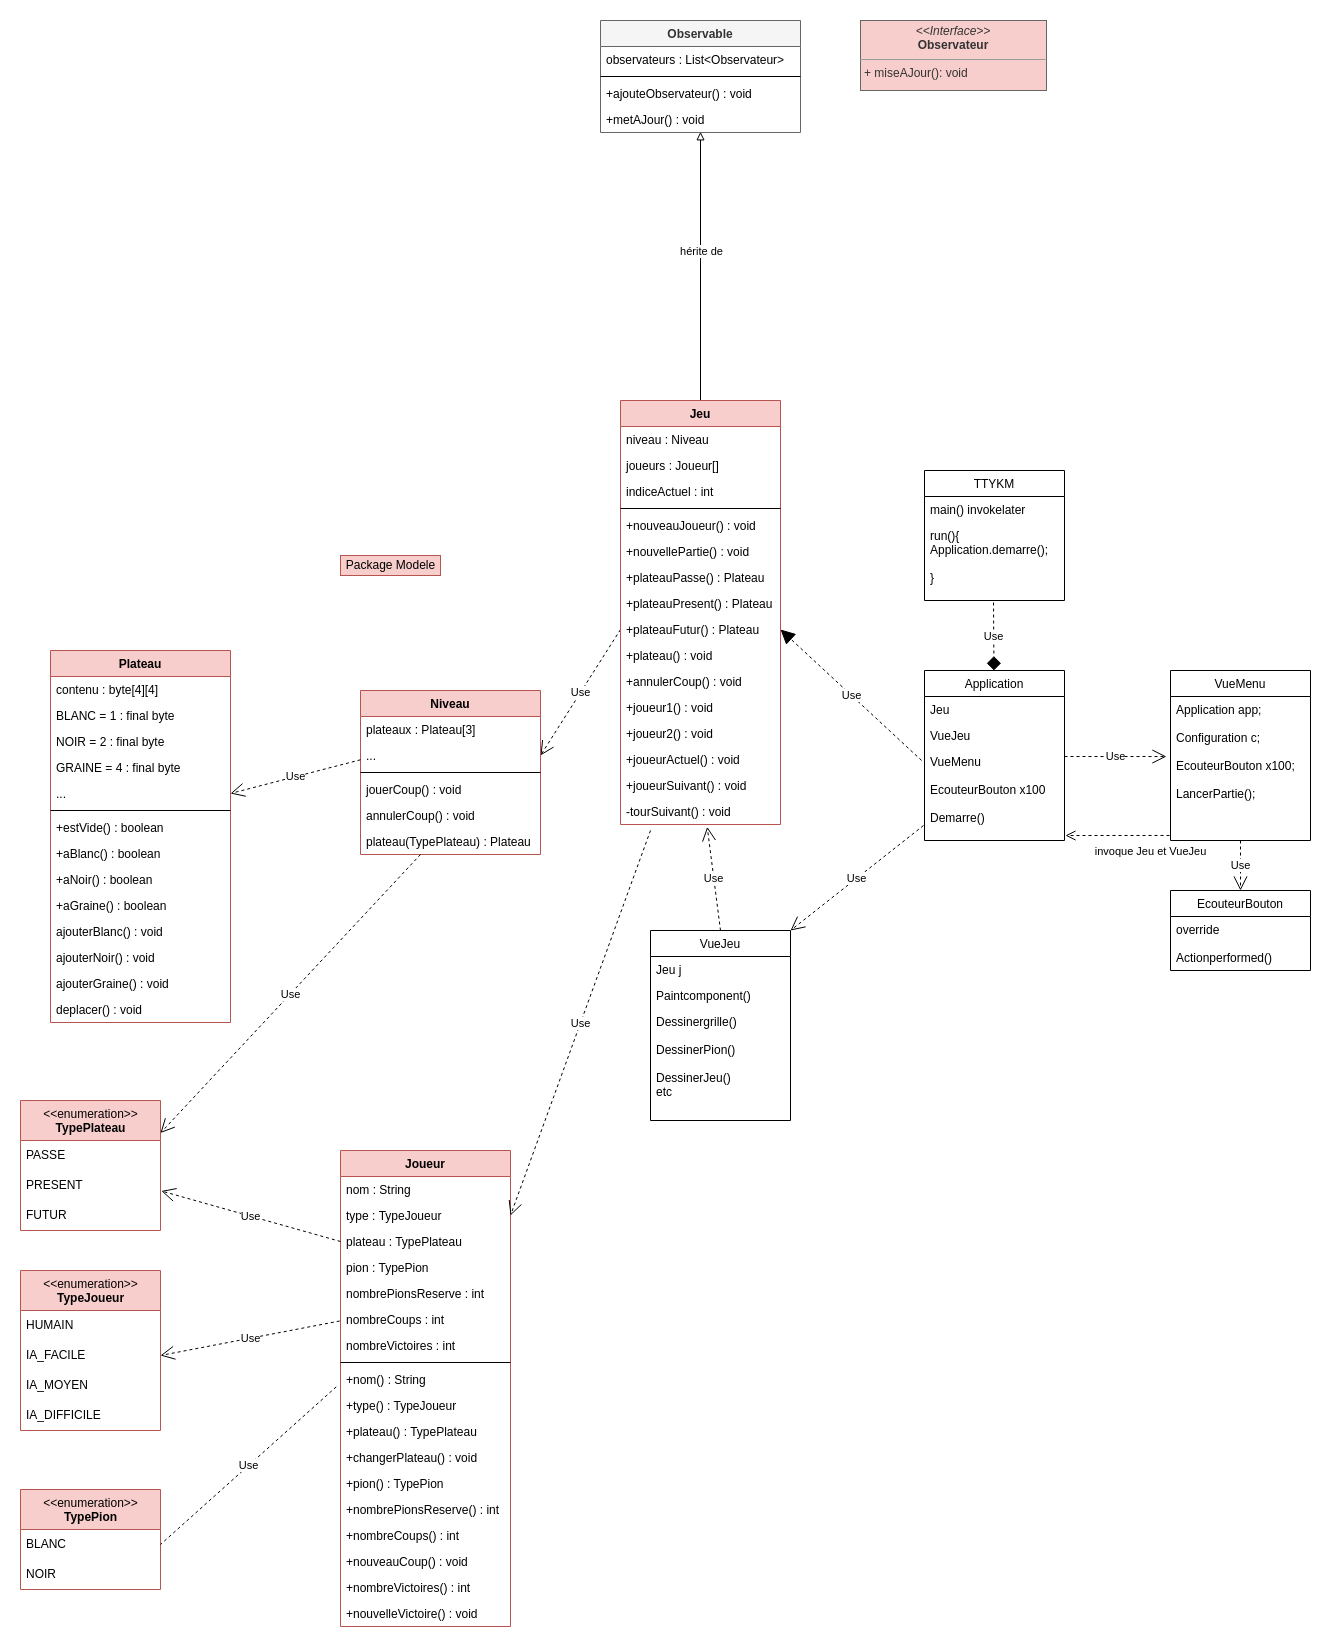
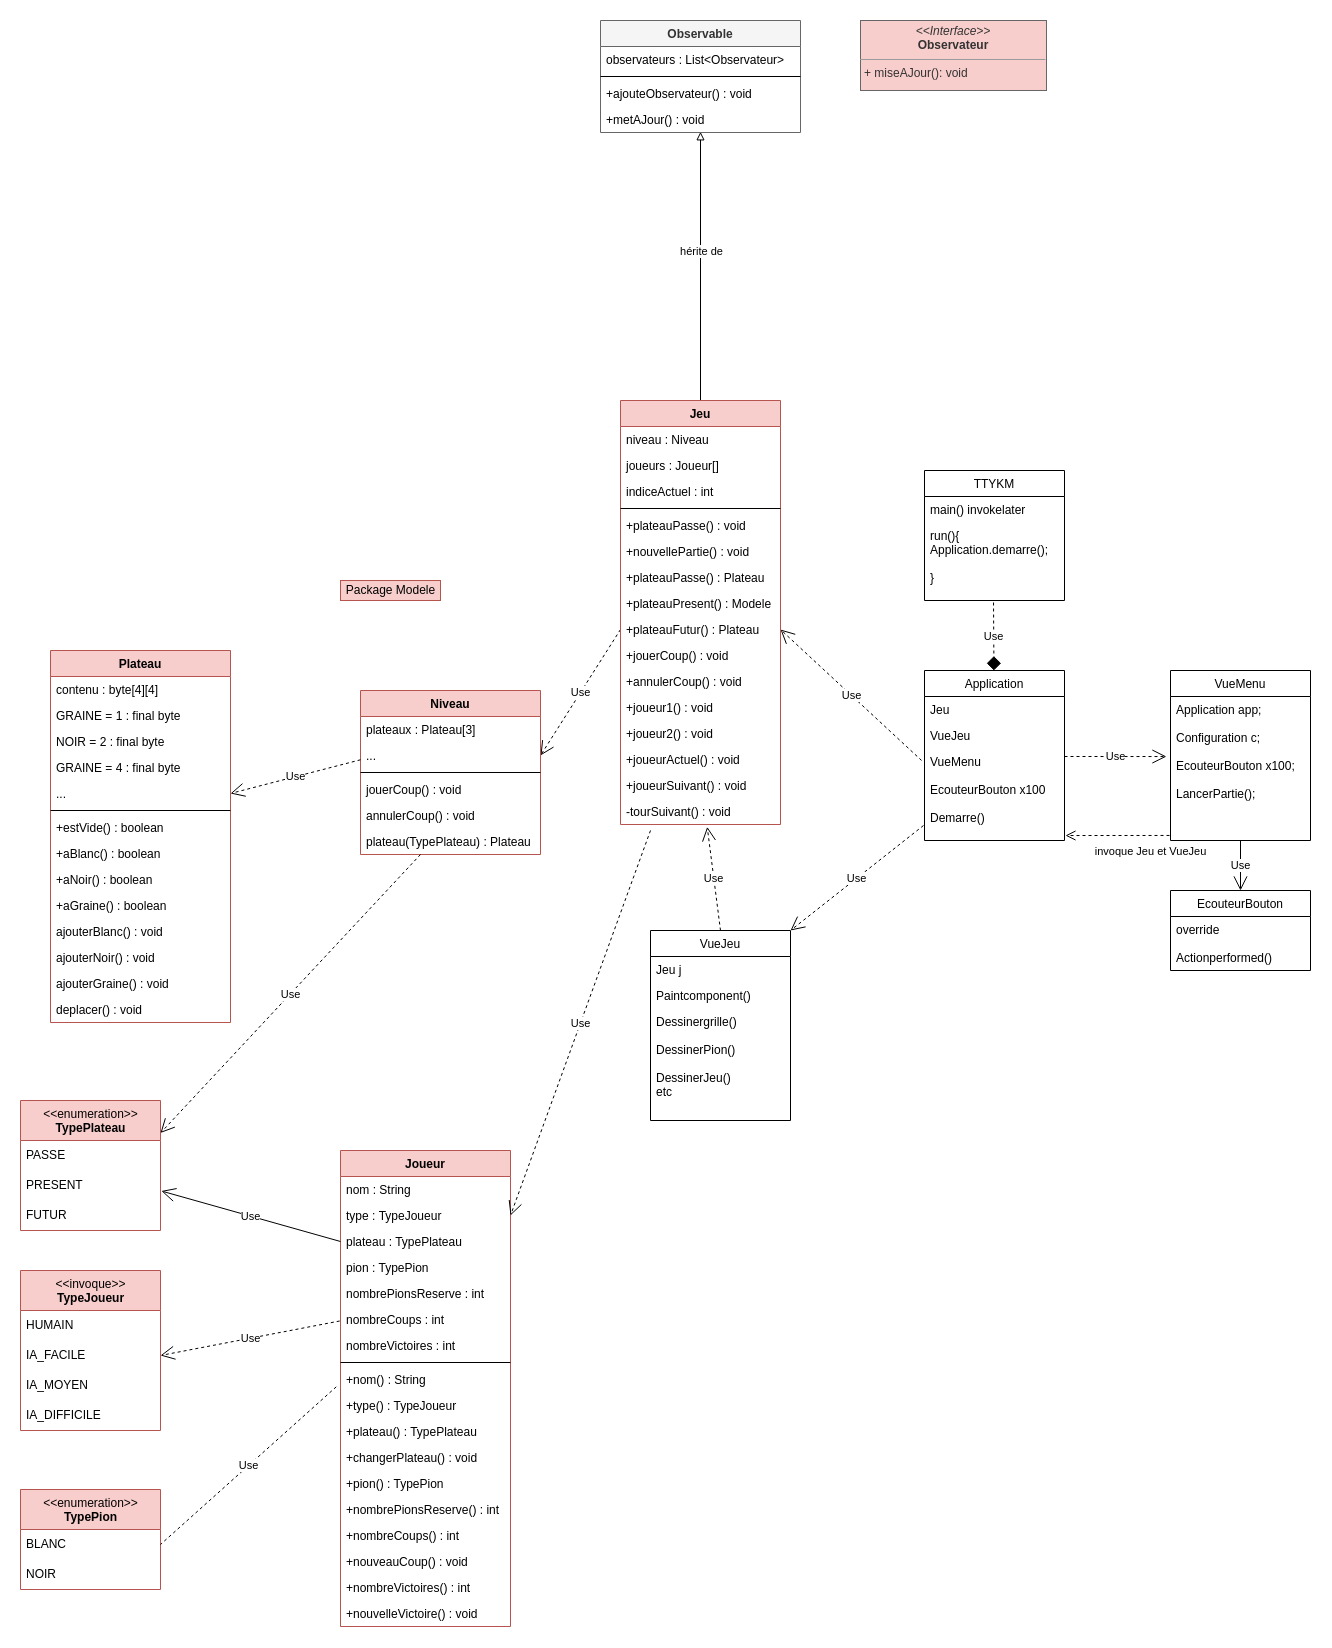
- <mxCell id="39" value="+nouveauJoueur() : void" style="text;strokeColor=none;fillColor=none;align=left;verticalAlign=top;spacingLeft=4;spacingRight=4;overflow=hidden;rotatable=0;points=[[0,0.5],[1,0.5]];portConstraint=eastwest;" vertex="1" parent="34"><mxGeometry y="112" width="160" height="26" as="geometry" /></mxCell>
+ <mxCell id="39" value="+plateauPasse() : void" style="text;strokeColor=none;fillColor=none;align=left;verticalAlign=top;spacingLeft=4;spacingRight=4;overflow=hidden;rotatable=0;points=[[0,0.5],[1,0.5]];portConstraint=eastwest;" vertex="1" parent="34"><mxGeometry y="112" width="160" height="26" as="geometry" /></mxCell>
- <mxCell id="86" value="Package Modele" style="text;html=1;align=center;verticalAlign=middle;resizable=0;points=[];autosize=1;strokeColor=#b85450;fillColor=#f8cecc;" vertex="1" parent="1"><mxGeometry x="340" y="555" width="100" height="20" as="geometry" /></mxCell>
+ <mxCell id="86" value="Package Modele" style="text;html=1;align=center;verticalAlign=middle;resizable=0;points=[];autosize=1;strokeColor=#b85450;fillColor=#f8cecc;" vertex="1" parent="1"><mxGeometry x="340" y="580" width="100" height="20" as="geometry" /></mxCell>
- <mxCell id="42" value="+plateauPresent() : Plateau" style="text;strokeColor=none;fillColor=none;align=left;verticalAlign=top;spacingLeft=4;spacingRight=4;overflow=hidden;rotatable=0;points=[[0,0.5],[1,0.5]];portConstraint=eastwest;" vertex="1" parent="34"><mxGeometry y="190" width="160" height="26" as="geometry" /></mxCell>
+ <mxCell id="42" value="+plateauPresent() : Modele" style="text;strokeColor=none;fillColor=none;align=left;verticalAlign=top;spacingLeft=4;spacingRight=4;overflow=hidden;rotatable=0;points=[[0,0.5],[1,0.5]];portConstraint=eastwest;" vertex="1" parent="34"><mxGeometry y="190" width="160" height="26" as="geometry" /></mxCell>
- <mxCell id="10" value="Use" style="endArrow=block;endSize=12;dashed=1;html=1;rounded=0;exitX=-0.021;exitY=0.13;exitDx=0;exitDy=0;exitPerimeter=0;entryX=1;entryY=0.5;entryDx=0;entryDy=0;" parent="1" source="9" target="43" edge="1"><mxGeometry width="160" relative="1" as="geometry"><mxPoint x="910" y="820" as="sourcePoint" /><mxPoint x="790" y="751.512" as="targetPoint" /></mxGeometry></mxCell>
+ <mxCell id="10" value="Use" style="endArrow=open;endSize=12;dashed=1;html=1;rounded=0;exitX=-0.021;exitY=0.13;exitDx=0;exitDy=0;exitPerimeter=0;entryX=1;entryY=0.5;entryDx=0;entryDy=0;" parent="1" source="9" target="43" edge="1"><mxGeometry width="160" relative="1" as="geometry"><mxPoint x="910" y="820" as="sourcePoint" /><mxPoint x="790" y="751.512" as="targetPoint" /></mxGeometry></mxCell>
- <mxCell id="44" value="+plateau() : void" style="text;strokeColor=none;fillColor=none;align=left;verticalAlign=top;spacingLeft=4;spacingRight=4;overflow=hidden;rotatable=0;points=[[0,0.5],[1,0.5]];portConstraint=eastwest;" vertex="1" parent="34"><mxGeometry y="242" width="160" height="26" as="geometry" /></mxCell>
+ <mxCell id="44" value="+jouerCoup() : void" style="text;strokeColor=none;fillColor=none;align=left;verticalAlign=top;spacingLeft=4;spacingRight=4;overflow=hidden;rotatable=0;points=[[0,0.5],[1,0.5]];portConstraint=eastwest;" vertex="1" parent="34"><mxGeometry y="242" width="160" height="26" as="geometry" /></mxCell>
- <mxCell id="73" value="BLANC = 1 : final byte" style="text;strokeColor=none;fillColor=none;align=left;verticalAlign=top;spacingLeft=4;spacingRight=4;overflow=hidden;rotatable=0;points=[[0,0.5],[1,0.5]];portConstraint=eastwest;" vertex="1" parent="71"><mxGeometry y="52" width="180" height="26" as="geometry" /></mxCell>
+ <mxCell id="73" value="GRAINE = 1 : final byte" style="text;strokeColor=none;fillColor=none;align=left;verticalAlign=top;spacingLeft=4;spacingRight=4;overflow=hidden;rotatable=0;points=[[0,0.5],[1,0.5]];portConstraint=eastwest;" vertex="1" parent="71"><mxGeometry y="52" width="180" height="26" as="geometry" /></mxCell>
- <mxCell id="23" value="Use" style="endArrow=open;endSize=12;dashed=1;html=1;rounded=0;entryX=0.5;entryY=0;entryDx=0;entryDy=0;exitX=0.5;exitY=1;exitDx=0;exitDy=0;" parent="1" source="17" target="21" edge="1"><mxGeometry width="160" relative="1" as="geometry"><mxPoint x="910" y="820" as="sourcePoint" /><mxPoint x="1070" y="820" as="targetPoint" /></mxGeometry></mxCell>
+ <mxCell id="23" value="Use" style="endArrow=open;endSize=12;dashed=0;html=1;rounded=0;entryX=0.5;entryY=0;entryDx=0;entryDy=0;exitX=0.5;exitY=1;exitDx=0;exitDy=0;" parent="1" source="17" target="21" edge="1"><mxGeometry width="160" relative="1" as="geometry"><mxPoint x="910" y="820" as="sourcePoint" /><mxPoint x="1070" y="820" as="targetPoint" /></mxGeometry></mxCell>
- <mxCell id="107" value="Use" style="endArrow=open;endSize=12;dashed=1;html=1;rounded=0;exitX=0;exitY=0.5;exitDx=0;exitDy=0;entryX=1.006;entryY=0.683;entryDx=0;entryDy=0;entryPerimeter=0;" edge="1" parent="1" source="54" target="94"><mxGeometry width="160" relative="1" as="geometry"><mxPoint x="335.75" y="1231.332" as="sourcePoint" /><mxPoint x="200" y="1220" as="targetPoint" /></mxGeometry></mxCell>
+ <mxCell id="107" value="Use" style="endArrow=open;endSize=12;dashed=0;html=1;rounded=0;exitX=0;exitY=0.5;exitDx=0;exitDy=0;entryX=1.006;entryY=0.683;entryDx=0;entryDy=0;entryPerimeter=0;" edge="1" parent="1" source="54" target="94"><mxGeometry width="160" relative="1" as="geometry"><mxPoint x="335.75" y="1231.332" as="sourcePoint" /><mxPoint x="200" y="1220" as="targetPoint" /></mxGeometry></mxCell>
- <mxCell id="87" value="&amp;lt;&amp;lt;enumeration&amp;gt;&amp;gt;&lt;br&gt;&lt;b&gt;TypeJoueur&lt;/b&gt;" style="swimlane;fontStyle=0;align=center;verticalAlign=top;childLayout=stackLayout;horizontal=1;startSize=40;horizontalStack=0;resizeParent=1;resizeParentMax=0;resizeLast=0;collapsible=0;marginBottom=0;html=1;labelBackgroundColor=none;fillColor=#f8cecc;strokeColor=#b85450;" vertex="1" parent="1"><mxGeometry x="20" y="1270" width="140" height="160" as="geometry" /></mxCell>
+ <mxCell id="87" value="&amp;lt;&amp;lt;invoque&amp;gt;&amp;gt;&lt;br&gt;&lt;b&gt;TypeJoueur&lt;/b&gt;" style="swimlane;fontStyle=0;align=center;verticalAlign=top;childLayout=stackLayout;horizontal=1;startSize=40;horizontalStack=0;resizeParent=1;resizeParentMax=0;resizeLast=0;collapsible=0;marginBottom=0;html=1;labelBackgroundColor=none;fillColor=#f8cecc;strokeColor=#b85450;" vertex="1" parent="1"><mxGeometry x="20" y="1270" width="140" height="160" as="geometry" /></mxCell>
